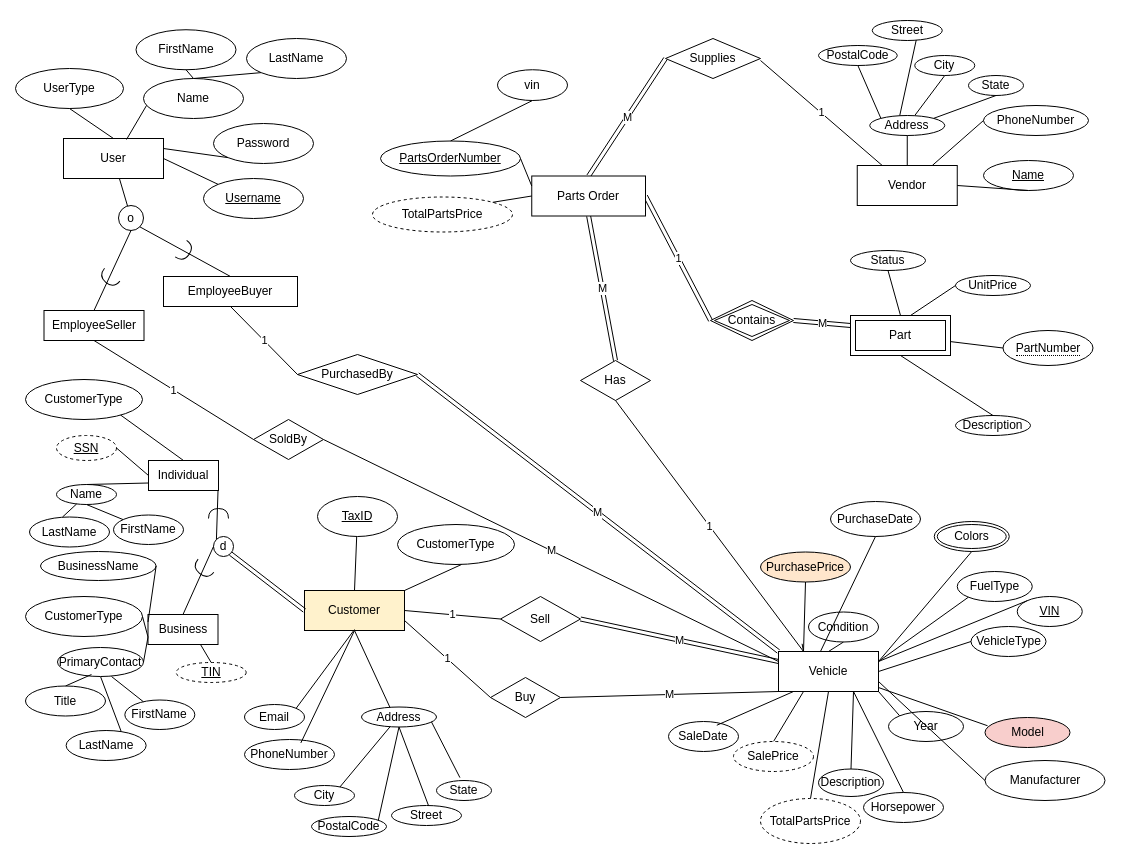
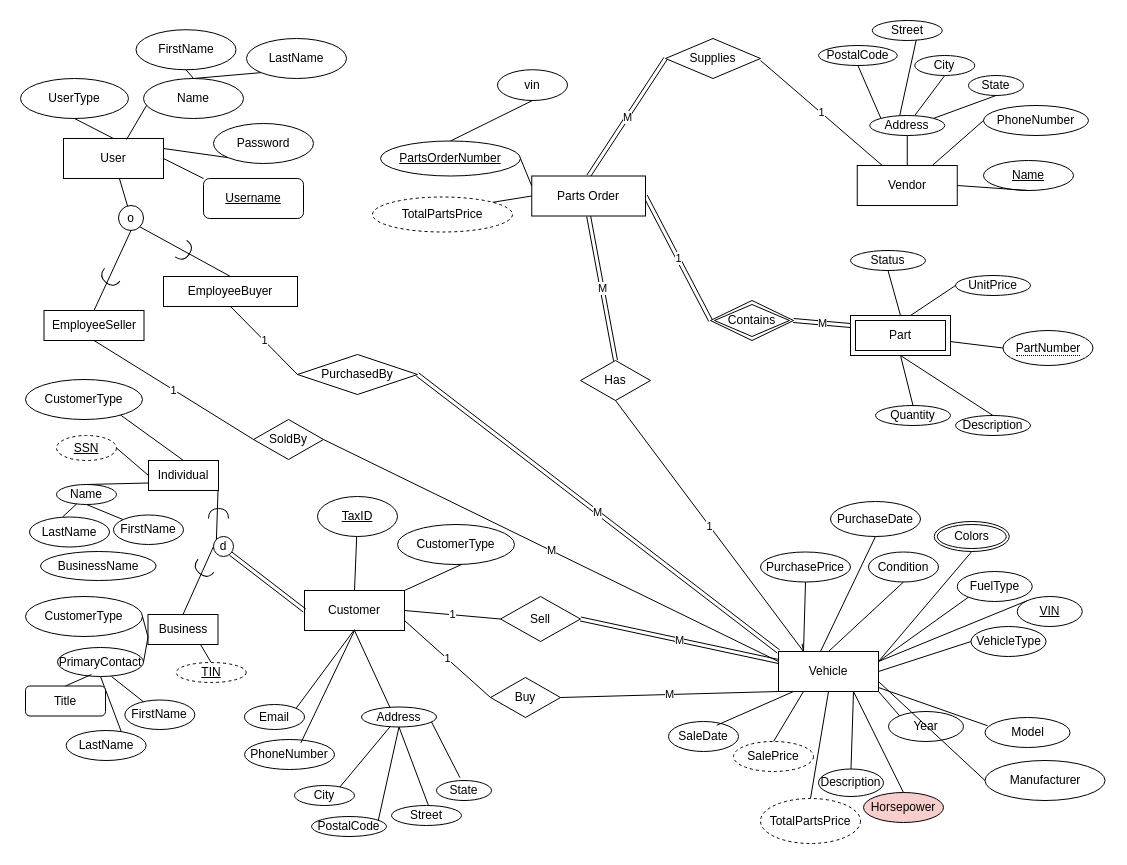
- <mxCell id="85" value="UserType" style="ellipse;whiteSpace=wrap;html=1;align=center;" parent="1" vertex="1"><mxGeometry x="15" y="68" width="108" height="40" as="geometry" /></mxCell>
+ <mxCell id="85" value="UserType" style="ellipse;whiteSpace=wrap;html=1;align=center;" parent="1" vertex="1"><mxGeometry y="78" width="108" height="40" as="geometry" x="20" /></mxCell>
- <mxCell id="77" value="Username" style="ellipse;whiteSpace=wrap;html=1;align=center;fontStyle=4;" parent="1" vertex="1"><mxGeometry x="203" y="178" width="100" height="40" as="geometry" /></mxCell>
+ <mxCell id="77" value="Username" style="whiteSpace=wrap;html=1;align=center;fontStyle=4;rounded=1;" parent="1" vertex="1"><mxGeometry x="203" y="178" width="100" height="40" as="geometry" /></mxCell>
+ <mxCell id="122" value="" style="endArrow=none;html=1;rounded=0;entryX=0.5;entryY=1;entryDx=0;entryDy=0;exitX=0.5;exitY=0;exitDx=0;exitDy=0;" parent="112" source="121" target="113" edge="1"><mxGeometry width="50" height="50" relative="1" as="geometry"><mxPoint x="60" y="145" as="sourcePoint" /><mxPoint x="120" y="105" as="targetPoint" /></mxGeometry></mxCell>
+ <mxCell id="121" value="Quantity" style="ellipse;whiteSpace=wrap;html=1;align=center;container=0;" parent="112" vertex="1"><mxGeometry x="25" y="155" width="75" height="20" as="geometry" /></mxCell>
- <mxCell id="15" value="PurchasePrice" style="ellipse;whiteSpace=wrap;html=1;align=center;fillColor=#ffe6cc;" parent="1" vertex="1"><mxGeometry x="760" y="551.5" width="90" height="30" as="geometry" /></mxCell>
+ <mxCell id="15" value="PurchasePrice" style="ellipse;whiteSpace=wrap;html=1;align=center;" parent="1" vertex="1"><mxGeometry x="760" y="551.5" width="90" height="30" as="geometry" /></mxCell>
- <mxCell id="67" value="" style="endArrow=none;html=1;rounded=0;exitX=1;exitY=0.5;exitDx=0;exitDy=0;entryX=0;entryY=0.25;entryDx=0;entryDy=0;" parent="1" source="65" target="62" edge="1"><mxGeometry relative="1" as="geometry"><mxPoint x="343" y="821" as="sourcePoint" /><mxPoint x="153" y="731" as="targetPoint" /></mxGeometry></mxCell>
- <mxCell id="6" value="Customer" style="whiteSpace=wrap;html=1;align=center;container=0;fillColor=#fff2cc;" parent="1" vertex="1"><mxGeometry x="304" y="590" width="100" height="40" as="geometry" /></mxCell>
+ <mxCell id="6" value="Customer" style="whiteSpace=wrap;html=1;align=center;container=0;" parent="1" vertex="1"><mxGeometry x="304" y="590" width="100" height="40" as="geometry" /></mxCell>
- <mxCell id="17" value="Condition" style="ellipse;whiteSpace=wrap;html=1;align=center;" parent="1" vertex="1"><mxGeometry x="808" y="611.5" width="70" height="30" as="geometry" /></mxCell>
+ <mxCell id="17" value="Condition" style="ellipse;whiteSpace=wrap;html=1;align=center;" parent="1" vertex="1"><mxGeometry x="868" y="551.5" width="70" height="30" as="geometry" /></mxCell>
- <mxCell id="147" value="Title" style="ellipse;whiteSpace=wrap;html=1;align=center;" parent="1" vertex="1"><mxGeometry x="25" y="685.5" width="80" height="30" as="geometry" /></mxCell>
+ <mxCell id="147" value="Title" style="whiteSpace=wrap;html=1;align=center;rounded=1;" parent="1" vertex="1"><mxGeometry x="25" y="685.5" width="80" height="30" as="geometry" /></mxCell>
- <mxCell id="30" value="Model" style="ellipse;whiteSpace=wrap;html=1;align=center;container=0;fillColor=#f8cecc;" parent="1" vertex="1"><mxGeometry x="984.5" y="717" width="85" height="30" as="geometry" /></mxCell>
+ <mxCell id="30" value="Model" style="ellipse;whiteSpace=wrap;html=1;align=center;container=0;" parent="1" vertex="1"><mxGeometry x="984.5" y="717" width="85" height="30" as="geometry" /></mxCell>
- <mxCell id="38" value="Horsepower" style="ellipse;whiteSpace=wrap;html=1;align=center;container=0;" parent="1" vertex="1"><mxGeometry x="863" y="792" width="80" height="30" as="geometry" /></mxCell>
+ <mxCell id="38" value="Horsepower" style="ellipse;whiteSpace=wrap;html=1;align=center;container=0;fillColor=#f8cecc;" parent="1" vertex="1"><mxGeometry x="863" y="792" width="80" height="30" as="geometry" /></mxCell>
